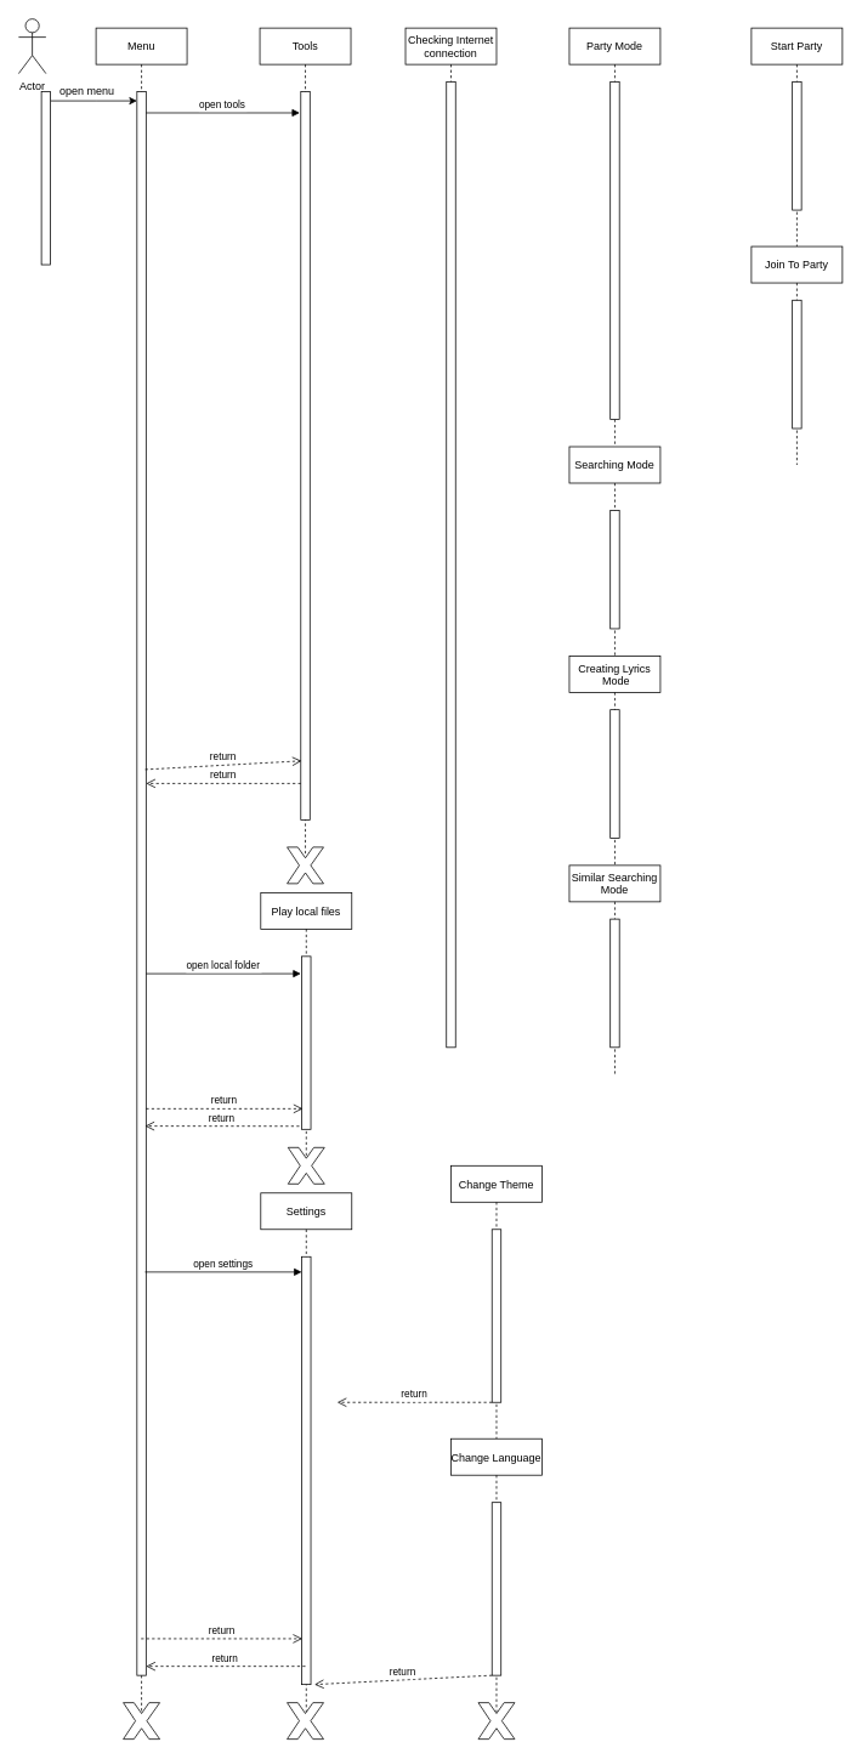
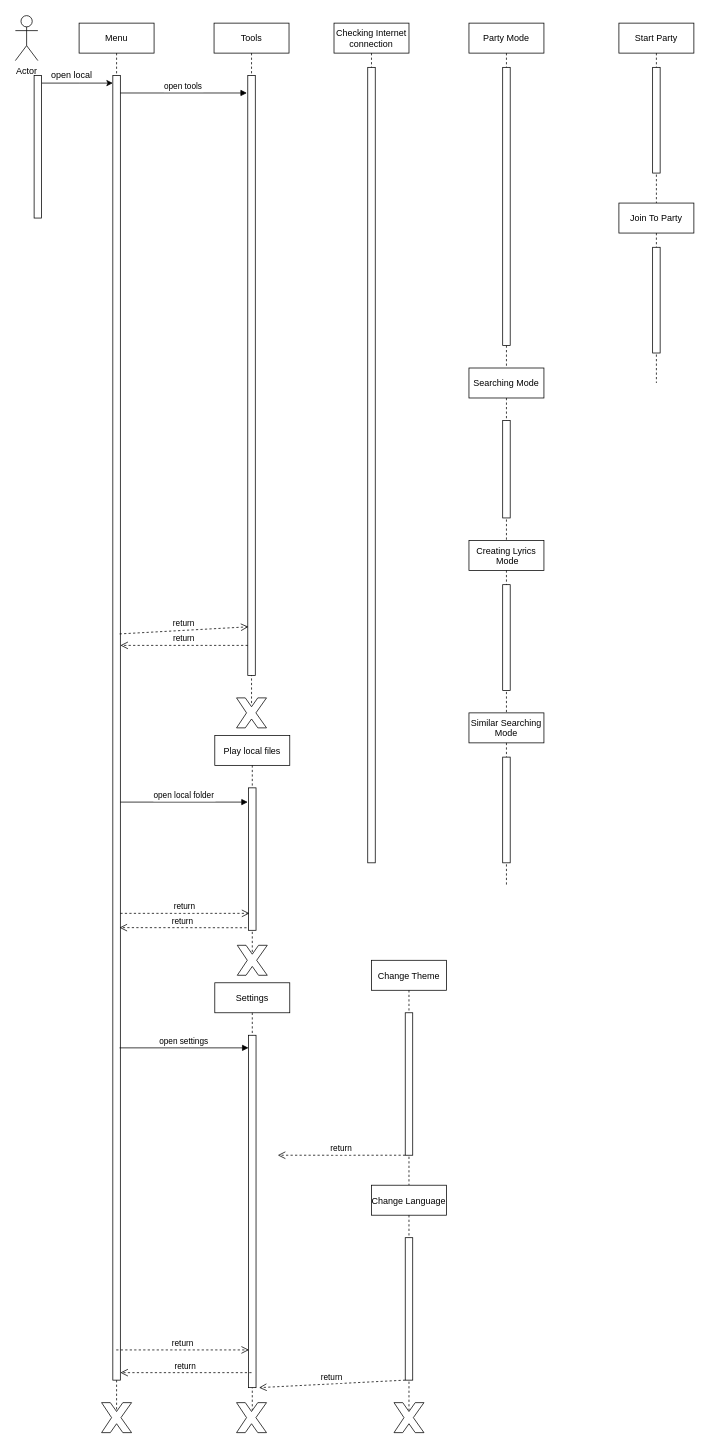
- <mxCell id="13" value="open menu" style="text;html=1;align=center;verticalAlign=middle;resizable=0;points=[];autosize=1;strokeColor=none;fillColor=none;" parent="1" vertex="1"><mxGeometry x="55" y="90" width="80" height="20" as="geometry" /></mxCell>
+ <mxCell id="13" value="open local" style="text;html=1;align=center;verticalAlign=middle;resizable=0;points=[];autosize=1;strokeColor=none;fillColor=none;" parent="1" vertex="1"><mxGeometry x="55" y="90" width="80" height="20" as="geometry" /></mxCell>
